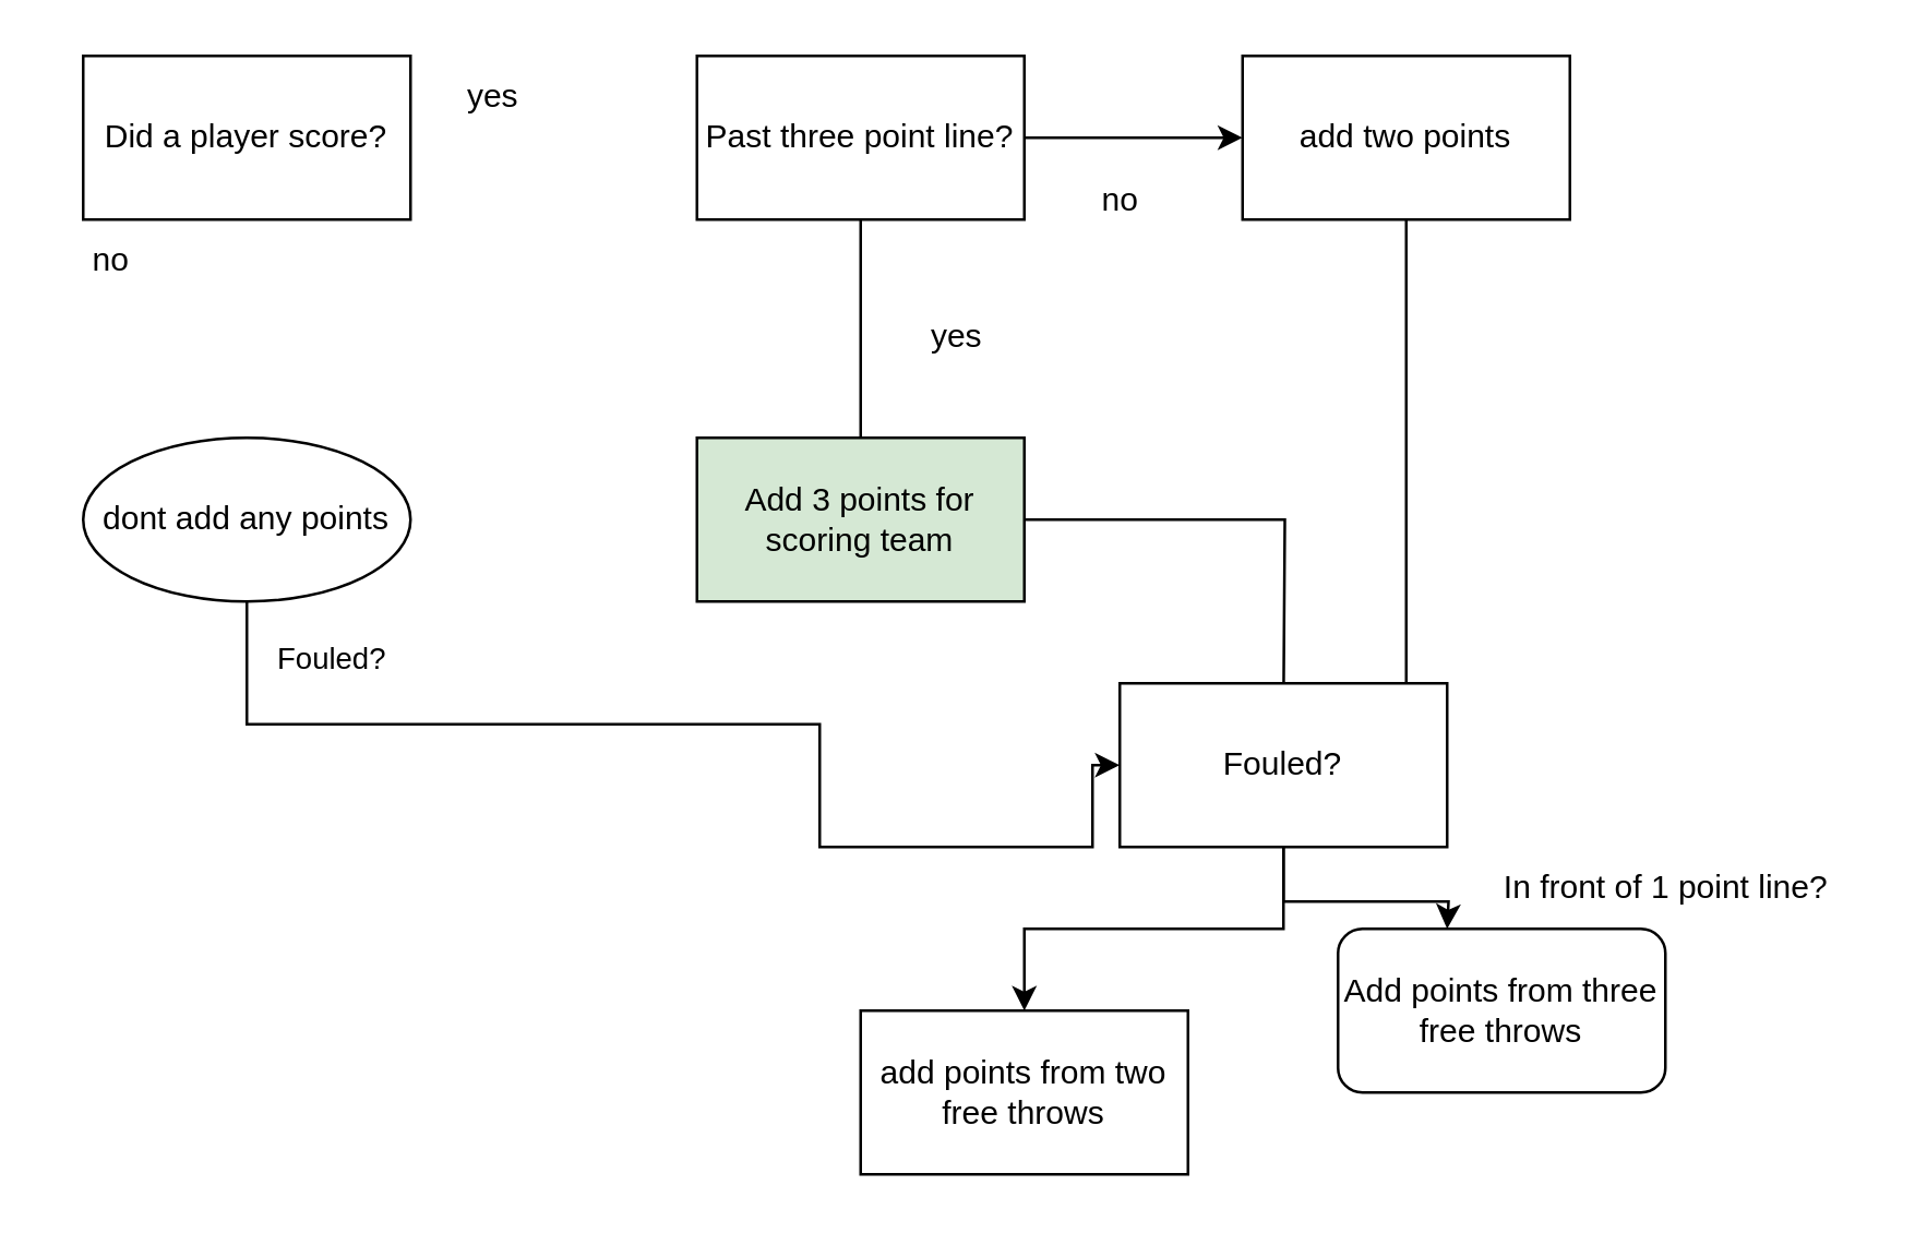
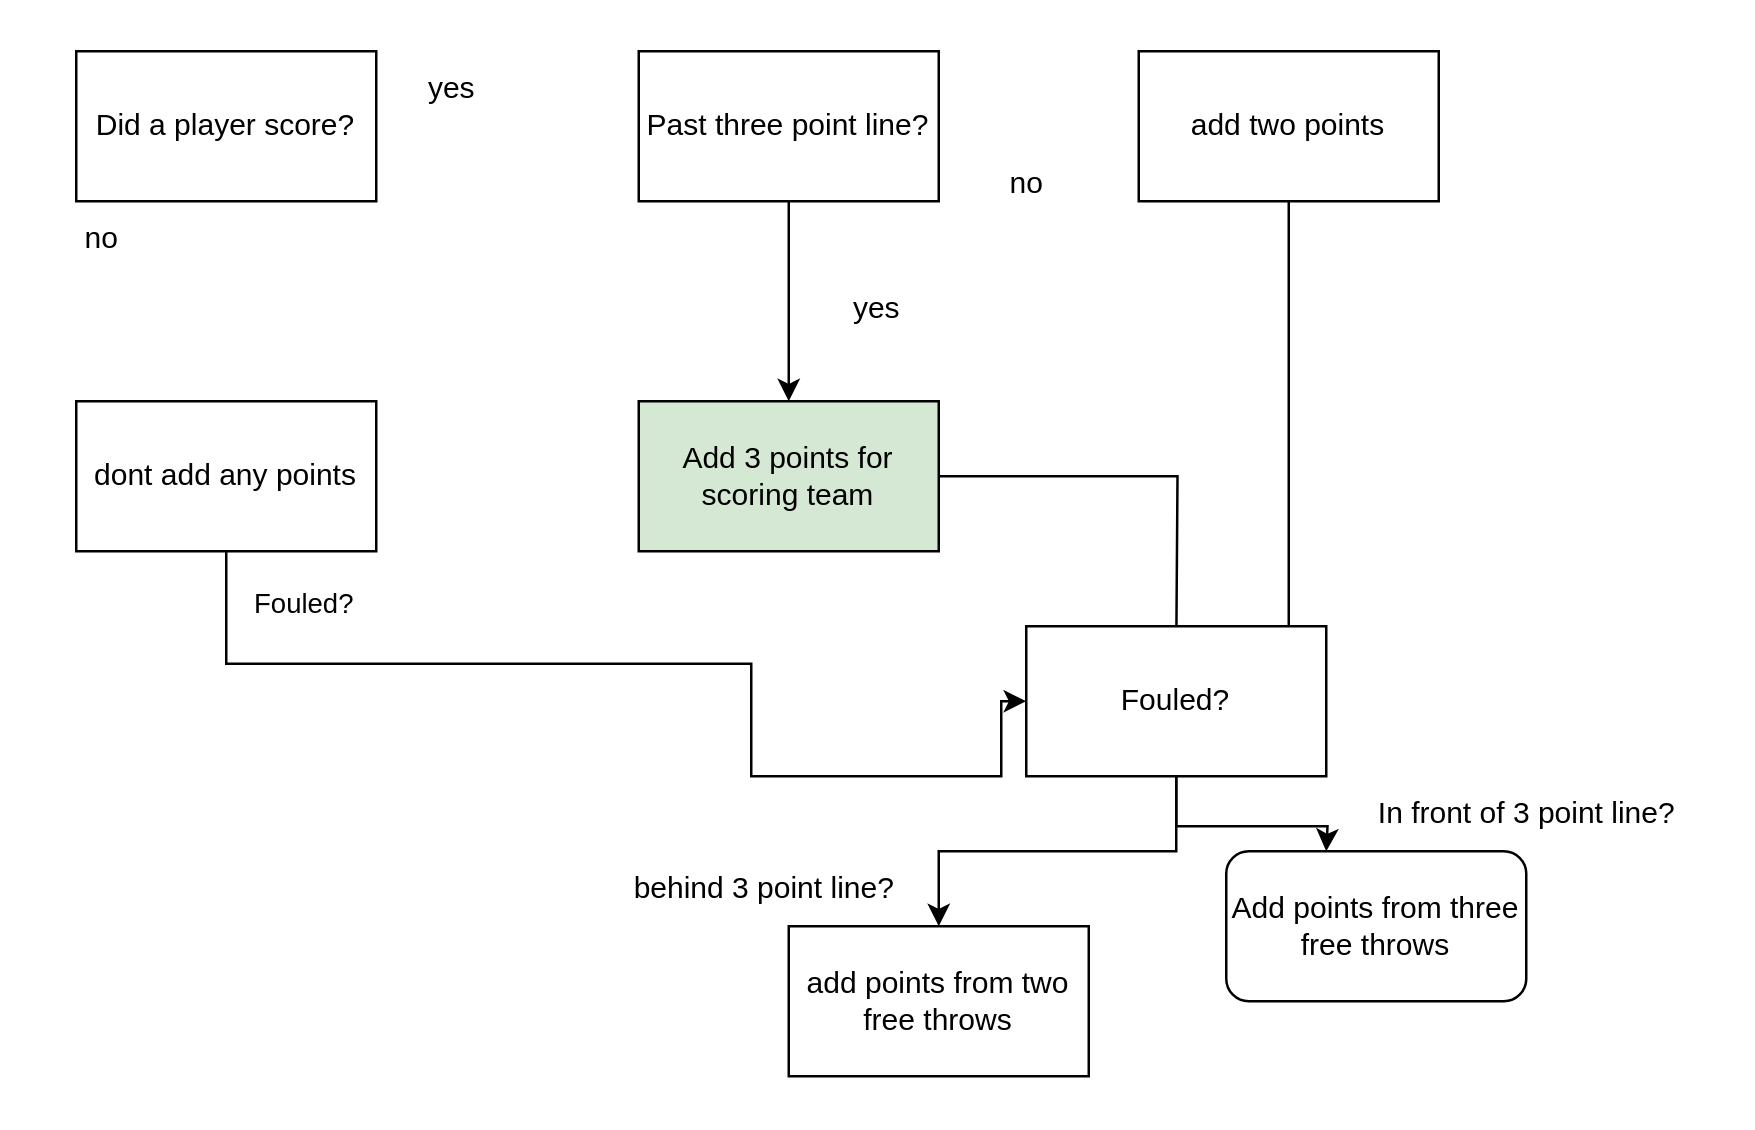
- <mxCell id="3" value="" style="edgeStyle=orthogonalEdgeStyle;rounded=0;orthogonalLoop=1;jettySize=auto;html=1;" edge="1" parent="1" source="4" target="9"><mxGeometry relative="1" as="geometry" /></mxCell>
- <mxCell id="2" value="" style="edgeStyle=orthogonalEdgeStyle;rounded=0;orthogonalLoop=1;jettySize=auto;html=1;endArrow=none;" edge="1" parent="1" source="4" target="6"><mxGeometry relative="1" as="geometry" /></mxCell>
+ <mxCell id="2" value="" style="edgeStyle=orthogonalEdgeStyle;rounded=0;orthogonalLoop=1;jettySize=auto;html=1;" edge="1" parent="1" source="4" target="6"><mxGeometry relative="1" as="geometry" /></mxCell>
- <mxCell id="20" value="dont add any points" style="ellipse;whiteSpace=wrap;html=1;" vertex="1" parent="1"><mxGeometry x="30" y="160" width="120" height="60" as="geometry" /></mxCell>
+ <mxCell id="20" value="dont add any points" style="whiteSpace=wrap;html=1;" vertex="1" parent="1"><mxGeometry x="30" y="160" width="120" height="60" as="geometry" /></mxCell>
- <mxCell id="23" value="In front of 1 point line?" style="text;html=1;align=center;verticalAlign=middle;resizable=0;points=[];autosize=1;strokeColor=none;fillColor=none;" vertex="1" parent="1"><mxGeometry x="540" y="310" width="140" height="30" as="geometry" /></mxCell>
+ <mxCell id="23" value="In front of 3 point line?" style="text;html=1;align=center;verticalAlign=middle;resizable=0;points=[];autosize=1;strokeColor=none;fillColor=none;" vertex="1" parent="1"><mxGeometry x="540" y="310" width="140" height="30" as="geometry" /></mxCell>
+ <mxCell id="11" value="behind 3 point line?" style="text;html=1;align=center;verticalAlign=middle;resizable=0;points=[];autosize=1;strokeColor=none;fillColor=none;" vertex="1" parent="1"><mxGeometry x="240" y="340" width="130" height="30" as="geometry" /></mxCell>
